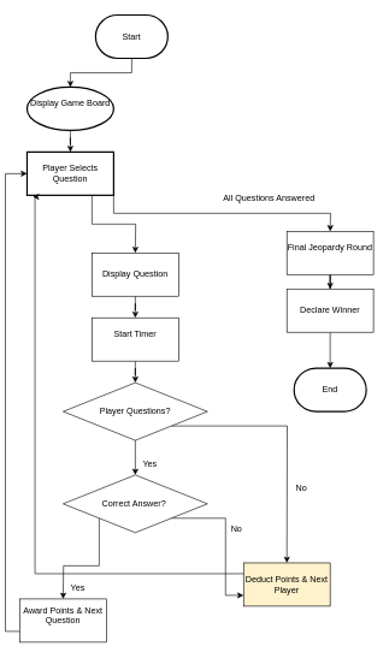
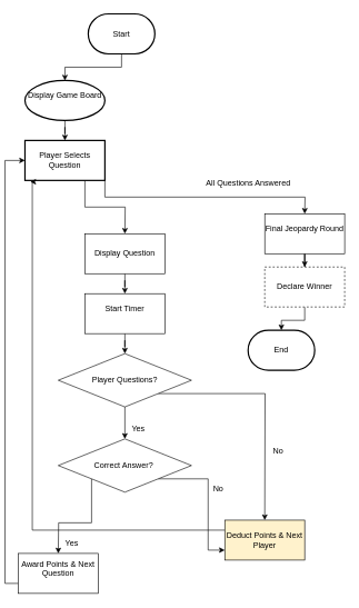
- <mxCell id="31" value="Declare Winner" style="whiteSpace=wrap;html=1;" parent="1" vertex="1"><mxGeometry x="390" y="400" width="120" height="60" as="geometry" /></mxCell>
+ <mxCell id="31" value="Declare Winner" style="whiteSpace=wrap;html=1;dashed=1;" parent="1" vertex="1"><mxGeometry x="390" y="400" width="120" height="60" as="geometry" /></mxCell>
- <mxCell id="32" value="End" style="strokeWidth=2;html=1;shape=mxgraph.flowchart.terminator;whiteSpace=wrap;" parent="1" vertex="1"><mxGeometry x="400" y="510" width="100" height="60" as="geometry" /></mxCell>
+ <mxCell id="32" value="End" style="strokeWidth=2;html=1;shape=mxgraph.flowchart.terminator;whiteSpace=wrap;" parent="1" vertex="1"><mxGeometry x="365" y="495" width="100" height="60" as="geometry" /></mxCell>
